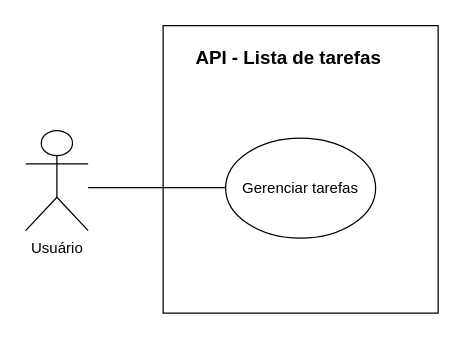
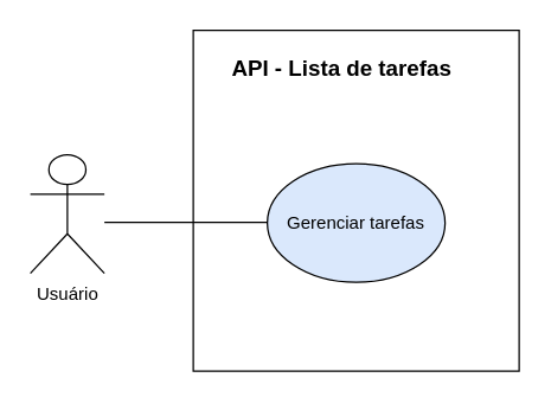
- <mxCell id="5" value="Gerenciar tarefas" style="ellipse;whiteSpace=wrap;html=1;" parent="1" vertex="1"><mxGeometry x="180" y="110" width="120" height="80" as="geometry" /></mxCell>
+ <mxCell id="5" value="Gerenciar tarefas" style="ellipse;whiteSpace=wrap;html=1;fillColor=#dae8fc;" parent="1" vertex="1"><mxGeometry x="180" y="110" width="120" height="80" as="geometry" /></mxCell>
